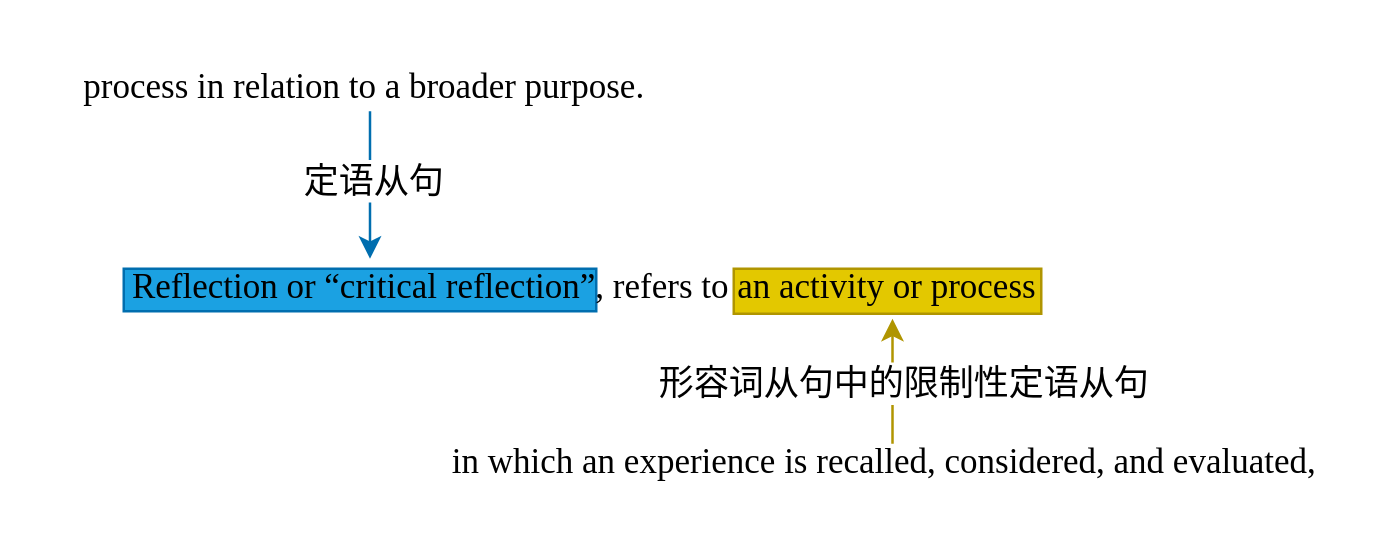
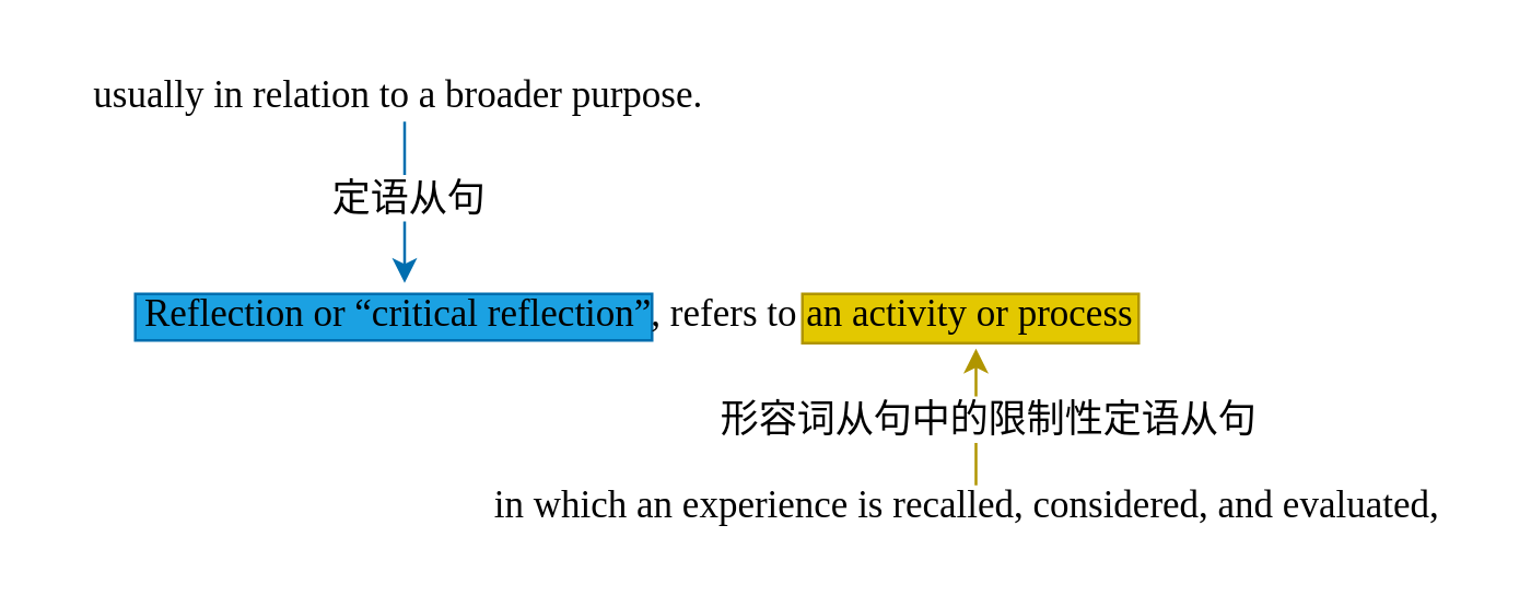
- <mxCell id="8" value="&lt;font style=&quot;font-size: 14px;&quot; face=&quot;Times New Roman&quot;&gt;process in relation to a broader purpose.&lt;/font&gt;" style="text;html=1;align=center;verticalAlign=middle;resizable=0;points=[];autosize=1;strokeColor=none;fillColor=none;" vertex="1" parent="1"><mxGeometry x="20" y="20" width="250" height="30" as="geometry" /></mxCell>
+ <mxCell id="8" value="&lt;font style=&quot;font-size: 14px;&quot; face=&quot;Times New Roman&quot;&gt;usually in relation to a broader purpose.&lt;/font&gt;" style="text;html=1;align=center;verticalAlign=middle;resizable=0;points=[];autosize=1;strokeColor=none;fillColor=none;" vertex="1" parent="1"><mxGeometry x="20" y="20" width="250" height="30" as="geometry" /></mxCell>
